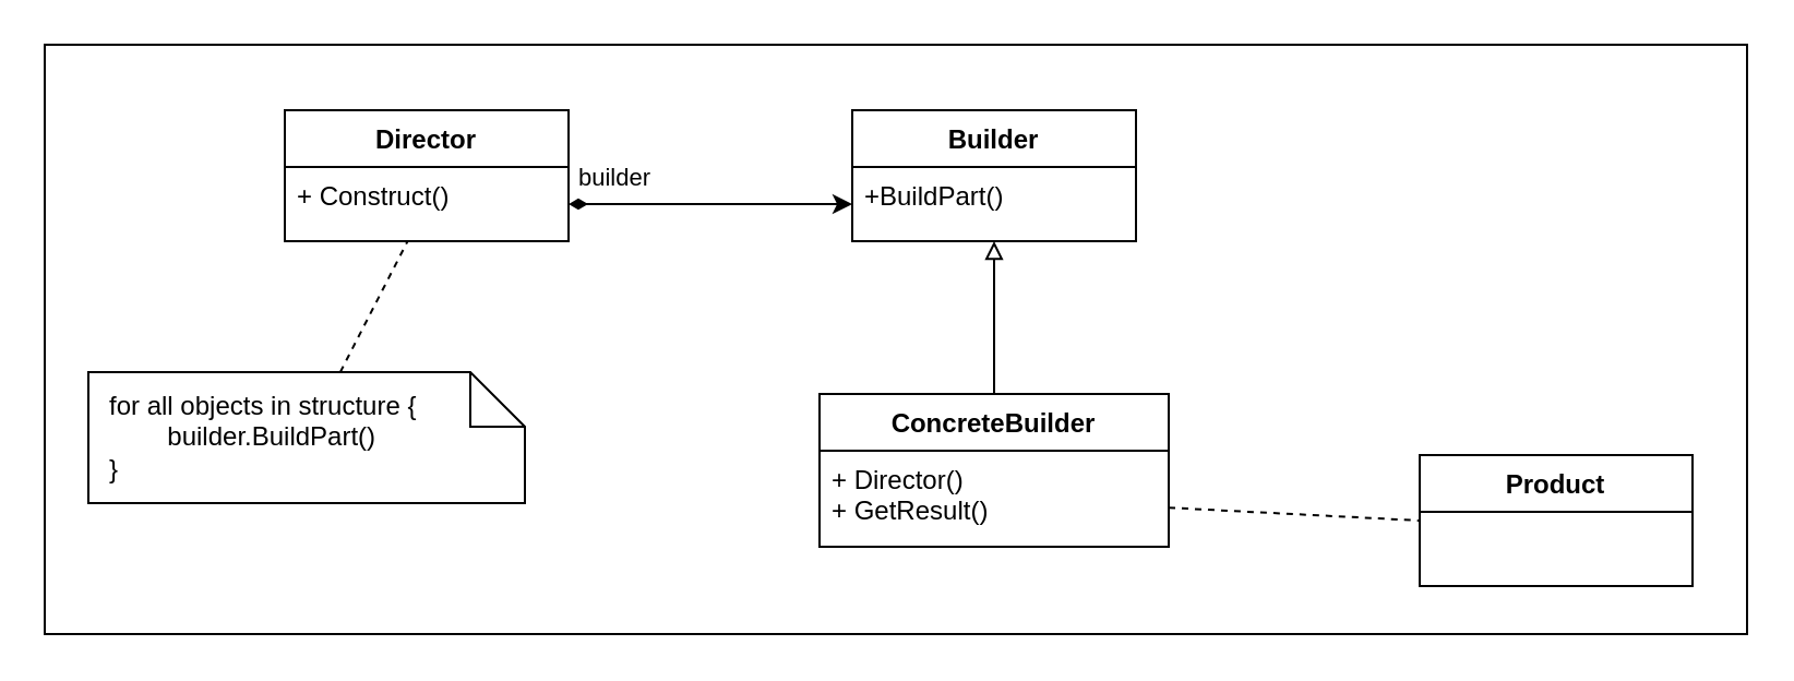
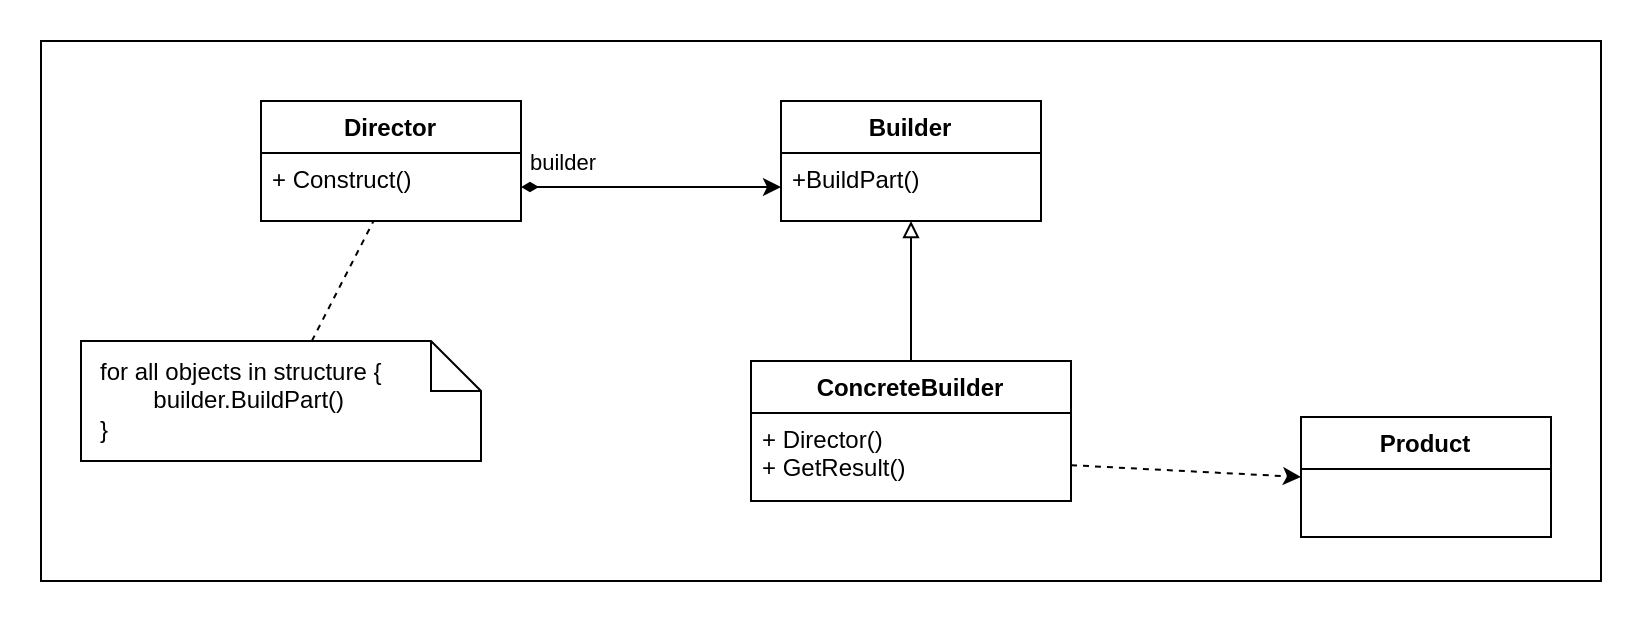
- <mxCell id="11" style="edgeStyle=none;html=1;entryX=0;entryY=0.5;entryDx=0;entryDy=0;dashed=1;endArrow=none;" edge="1" parent="1" source="7" target="8"><mxGeometry relative="1" as="geometry" /></mxCell>
+ <mxCell id="11" style="edgeStyle=none;html=1;entryX=0;entryY=0.5;entryDx=0;entryDy=0;dashed=1;" edge="1" parent="1" source="7" target="8"><mxGeometry relative="1" as="geometry" /></mxCell>
